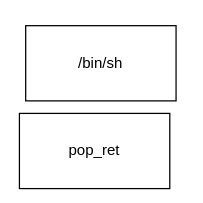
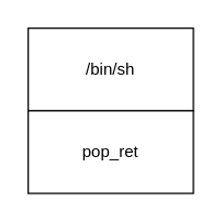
- <mxCell id="3" value="pop_ret" style="rounded=0;whiteSpace=wrap;html=1;" vertex="1" parent="1"><mxGeometry x="15" y="90" width="120" height="60" as="geometry" /></mxCell>
+ <mxCell id="3" value="pop_ret" style="rounded=0;whiteSpace=wrap;html=1;" vertex="1" parent="1"><mxGeometry x="20" y="80" width="120" height="60" as="geometry" /></mxCell>
